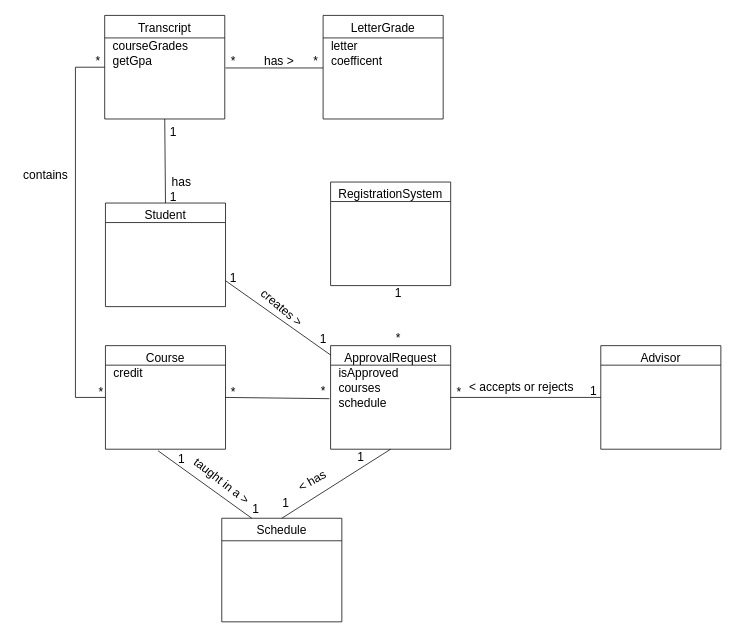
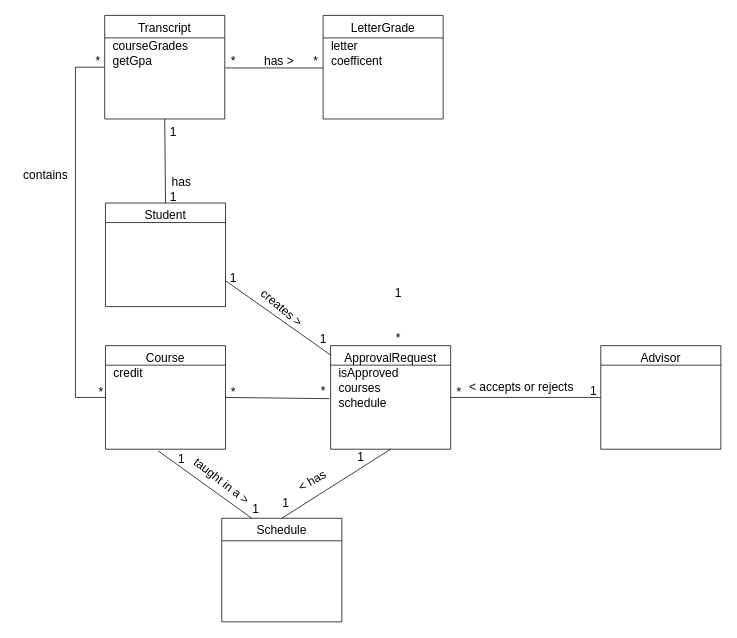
- <mxCell id="5" value="RegistrationSystem" style="swimlane;fontStyle=0;align=center;verticalAlign=top;childLayout=stackLayout;horizontal=1;startSize=26;horizontalStack=0;resizeParent=1;resizeLast=0;collapsible=1;marginBottom=0;rounded=0;shadow=0;strokeWidth=1;fontSize=16;labelBackgroundColor=none;" vertex="1" parent="1"><mxGeometry x="440" y="242" width="160" height="138" as="geometry"><mxRectangle x="130" y="380" width="160" height="26" as="alternateBounds" /></mxGeometry></mxCell>
